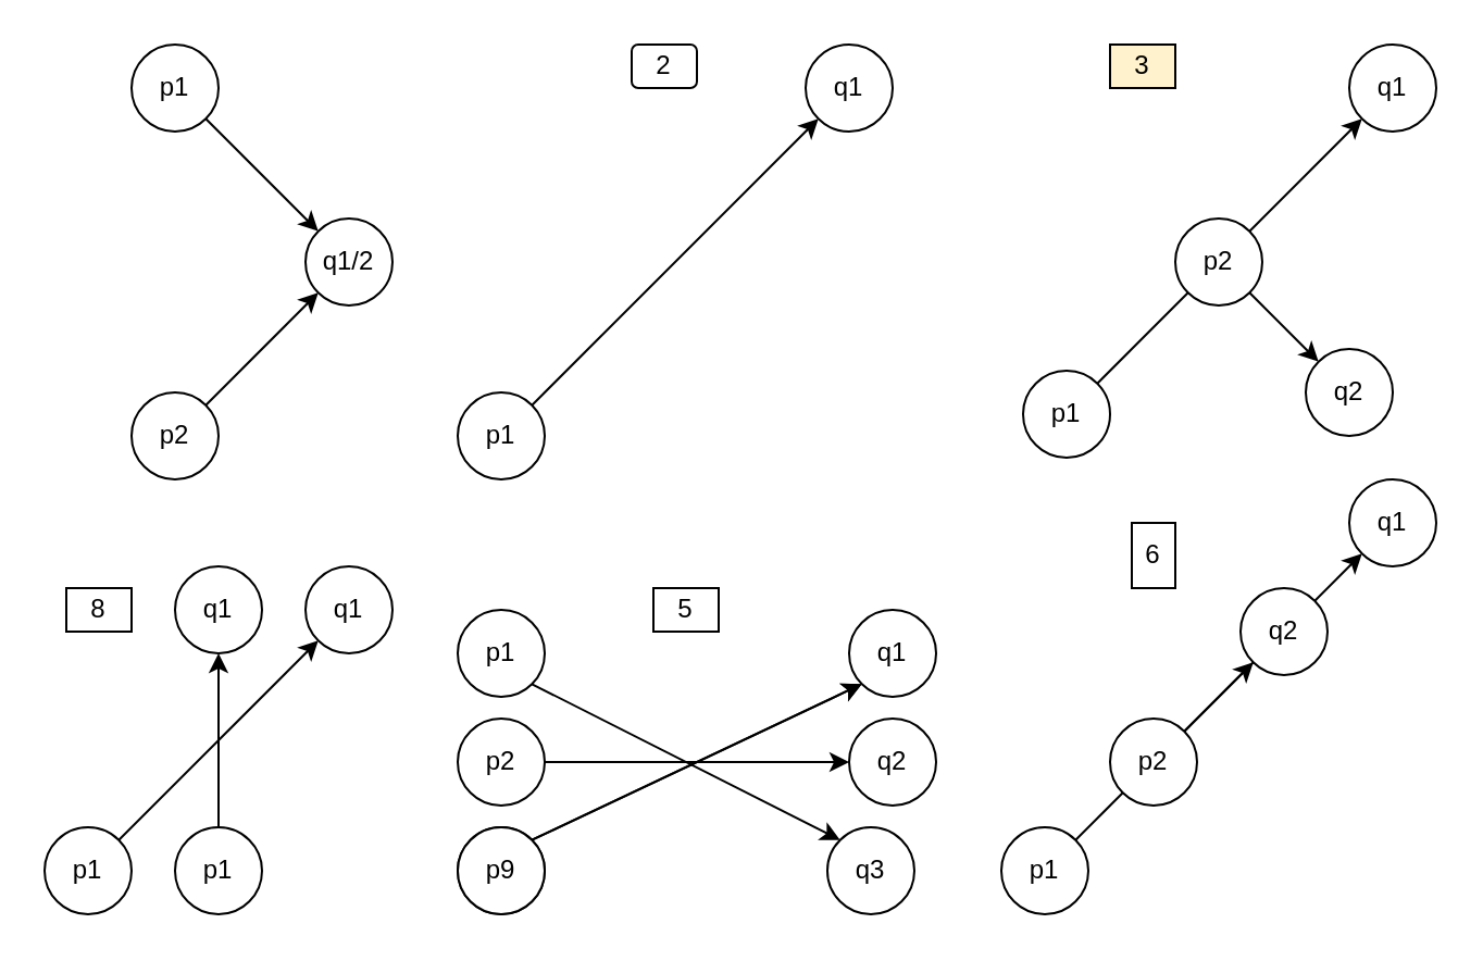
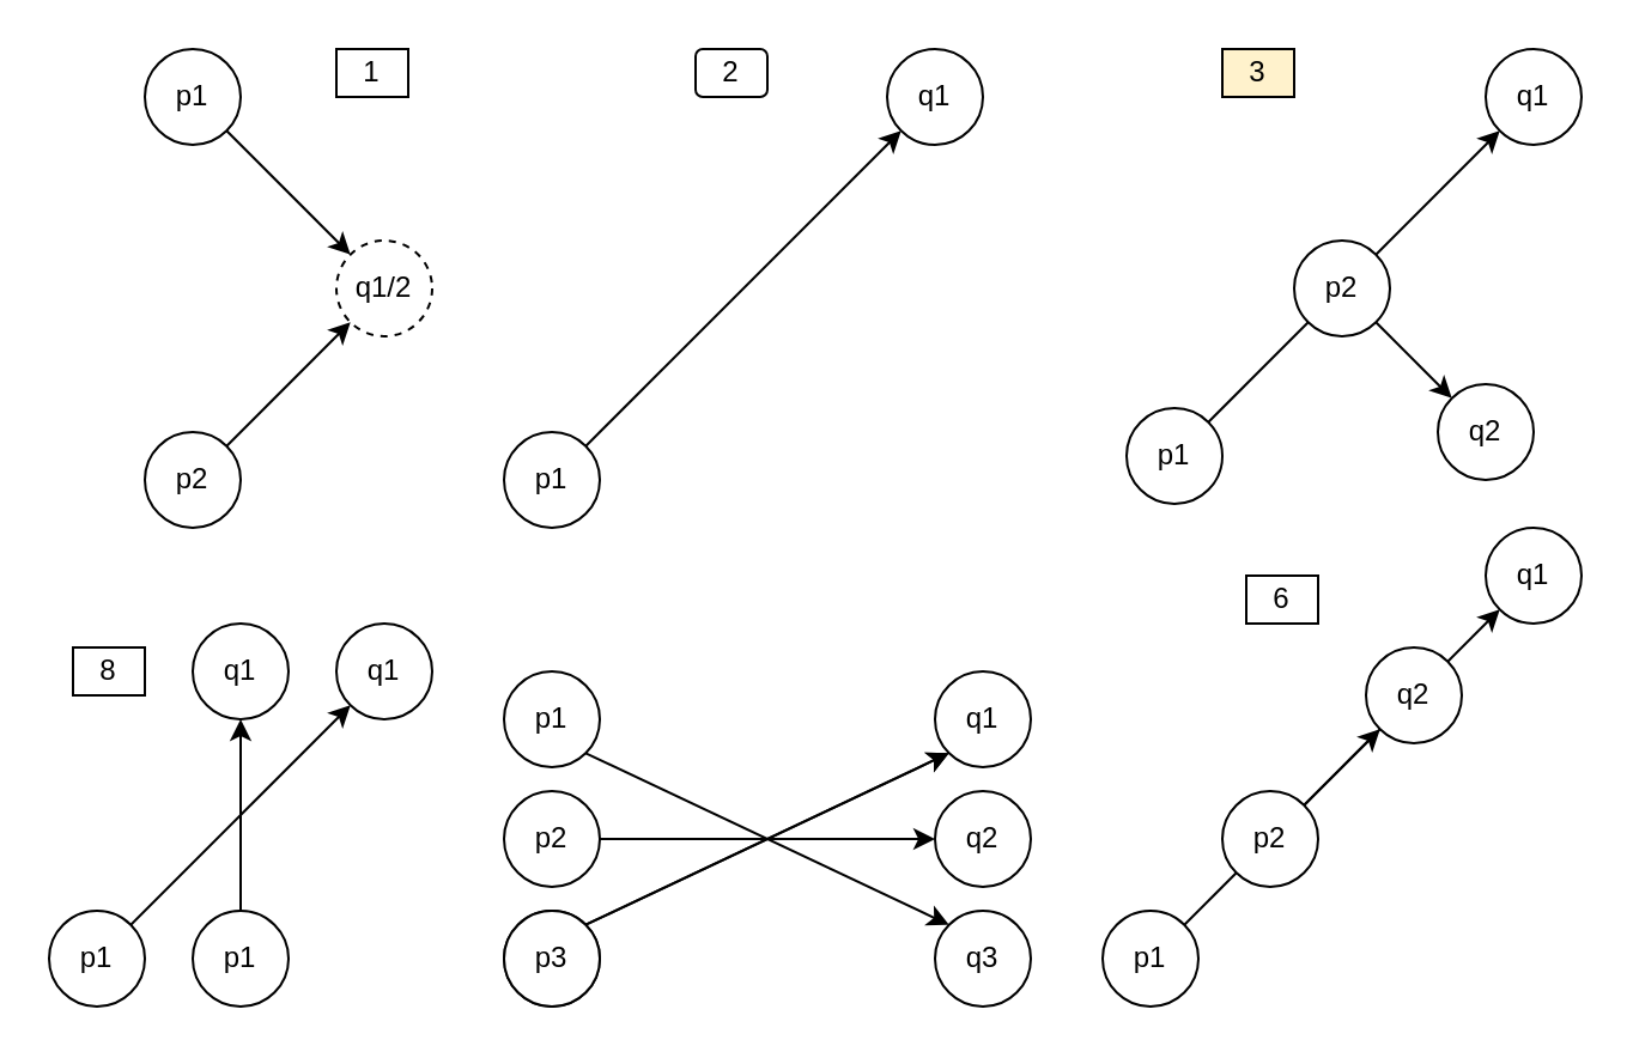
+ <mxCell id="15" value="1" style="rounded=0;whiteSpace=wrap;html=1;" parent="1" vertex="1"><mxGeometry x="140" y="20" width="30" height="20" as="geometry" /></mxCell>
- <mxCell id="2" value="q1/2" style="ellipse;whiteSpace=wrap;html=1;aspect=fixed;" parent="1" vertex="1"><mxGeometry x="140" y="100" width="40" height="40" as="geometry" /></mxCell>
+ <mxCell id="2" value="q1/2" style="ellipse;whiteSpace=wrap;html=1;aspect=fixed;dashed=1;" parent="1" vertex="1"><mxGeometry x="140" y="100" width="40" height="40" as="geometry" /></mxCell>
- <mxCell id="16" value="6" style="rounded=0;whiteSpace=wrap;html=1;" parent="1" vertex="1"><mxGeometry x="520" y="240" width="20" height="30" as="geometry" /></mxCell>
+ <mxCell id="16" value="6" style="rounded=0;whiteSpace=wrap;html=1;" parent="1" vertex="1"><mxGeometry x="520" y="240" width="30" height="20" as="geometry" /></mxCell>
- <mxCell id="39" value="5" style="rounded=0;whiteSpace=wrap;html=1;" parent="1" vertex="1"><mxGeometry x="300" y="270" width="30" height="20" as="geometry" /></mxCell>
- <mxCell id="34" value="p9" style="ellipse;whiteSpace=wrap;html=1;aspect=fixed;" parent="1" vertex="1"><mxGeometry x="210" y="380" width="40" height="40" as="geometry" /></mxCell>
+ <mxCell id="34" value="p3" style="ellipse;whiteSpace=wrap;html=1;aspect=fixed;" parent="1" vertex="1"><mxGeometry x="210" y="380" width="40" height="40" as="geometry" /></mxCell>
- <mxCell id="36" value="q3" style="ellipse;whiteSpace=wrap;html=1;aspect=fixed;" parent="1" vertex="1"><mxGeometry x="380" y="380" width="40" height="40" as="geometry" /></mxCell>
+ <mxCell id="36" value="q3" style="ellipse;whiteSpace=wrap;html=1;aspect=fixed;" parent="1" vertex="1"><mxGeometry x="390" y="380" width="40" height="40" as="geometry" /></mxCell>
